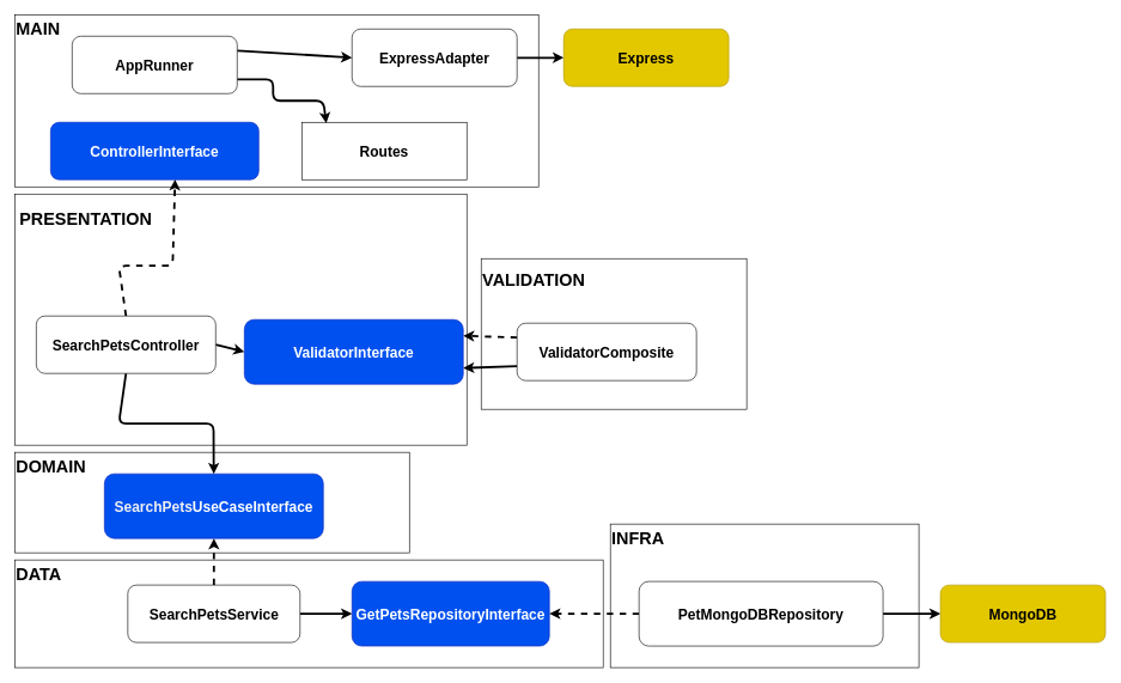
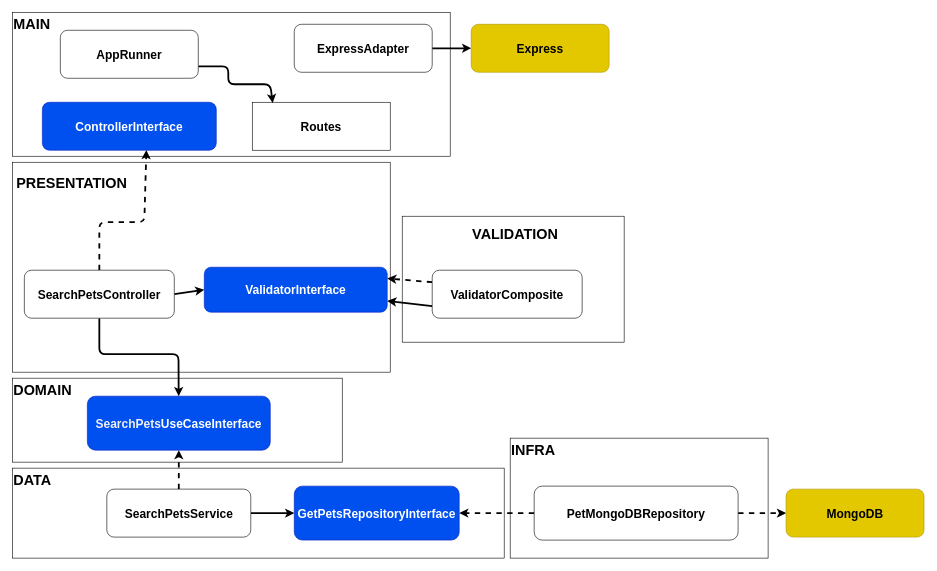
- <mxCell id="18" style="edgeStyle=none;html=1;exitX=1;exitY=0.25;exitDx=0;exitDy=0;entryX=0;entryY=0.5;entryDx=0;entryDy=0;strokeWidth=3;fontSize=20;fontStyle=1" parent="1" source="20" target="22" edge="1"><mxGeometry relative="1" as="geometry"><mxPoint x="410" y="70" as="targetPoint" /></mxGeometry></mxCell>
- <mxCell id="35" value="VALIDATION" style="text;strokeColor=none;fillColor=none;html=1;fontSize=24;fontStyle=1;verticalAlign=middle;align=left;rounded=0;" parent="1" vertex="1"><mxGeometry x="670" y="370" width="100" height="40" as="geometry" /></mxCell>
+ <mxCell id="35" value="VALIDATION" style="text;strokeColor=none;fillColor=none;html=1;fontSize=24;fontStyle=1;verticalAlign=middle;align=left;rounded=0;" parent="1" vertex="1"><mxGeometry x="785" y="370" width="100" height="40" as="geometry" /></mxCell>
- <mxCell id="15" value="SearchPetsController" style="rounded=1;whiteSpace=wrap;html=1;fontSize=20;fontStyle=1" parent="1" vertex="1"><mxGeometry x="50" y="440" width="250" height="80" as="geometry" /></mxCell>
+ <mxCell id="15" value="SearchPetsController" style="rounded=1;whiteSpace=wrap;html=1;fontSize=20;fontStyle=1" parent="1" vertex="1"><mxGeometry x="40" y="450" width="250" height="80" as="geometry" /></mxCell>
- <mxCell id="29" value="ValidatorInterface" style="rounded=1;whiteSpace=wrap;html=1;fillColor=#0050ef;fontColor=#ffffff;strokeColor=#001DBC;fontSize=20;fontStyle=1" parent="1" vertex="1"><mxGeometry x="340" y="445" width="305" height="90" as="geometry" /></mxCell>
+ <mxCell id="29" value="ValidatorInterface" style="rounded=1;whiteSpace=wrap;html=1;fillColor=#0050ef;fontColor=#ffffff;strokeColor=#001DBC;fontSize=20;fontStyle=1" parent="1" vertex="1"><mxGeometry x="340" y="445" width="305" height="75" as="geometry" /></mxCell>
- <mxCell id="25" style="edgeStyle=none;html=1;exitX=1;exitY=0.5;exitDx=0;exitDy=0;entryX=0;entryY=0.5;entryDx=0;entryDy=0;strokeWidth=3;fontSize=20;" parent="1" source="27" target="28" edge="1"><mxGeometry relative="1" as="geometry" /></mxCell>
+ <mxCell id="25" style="edgeStyle=none;html=1;exitX=1;exitY=0.5;exitDx=0;exitDy=0;entryX=0;entryY=0.5;entryDx=0;entryDy=0;strokeWidth=3;fontSize=20;dashed=1;" parent="1" source="27" target="28" edge="1"><mxGeometry relative="1" as="geometry" /></mxCell>
